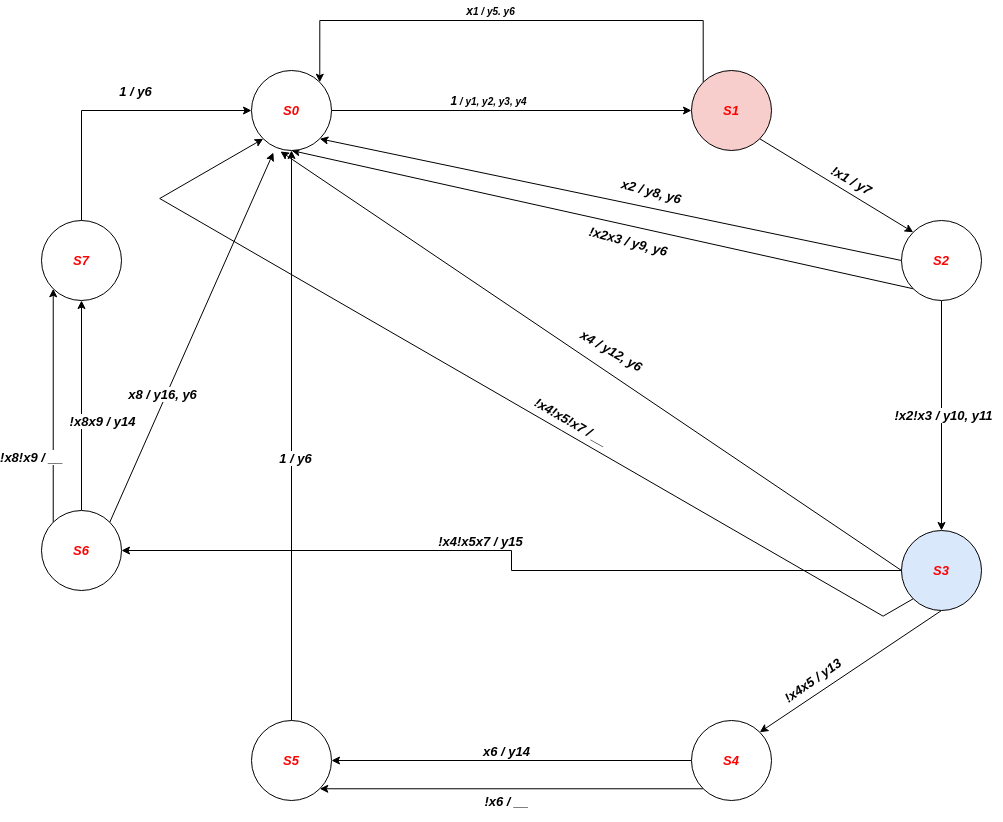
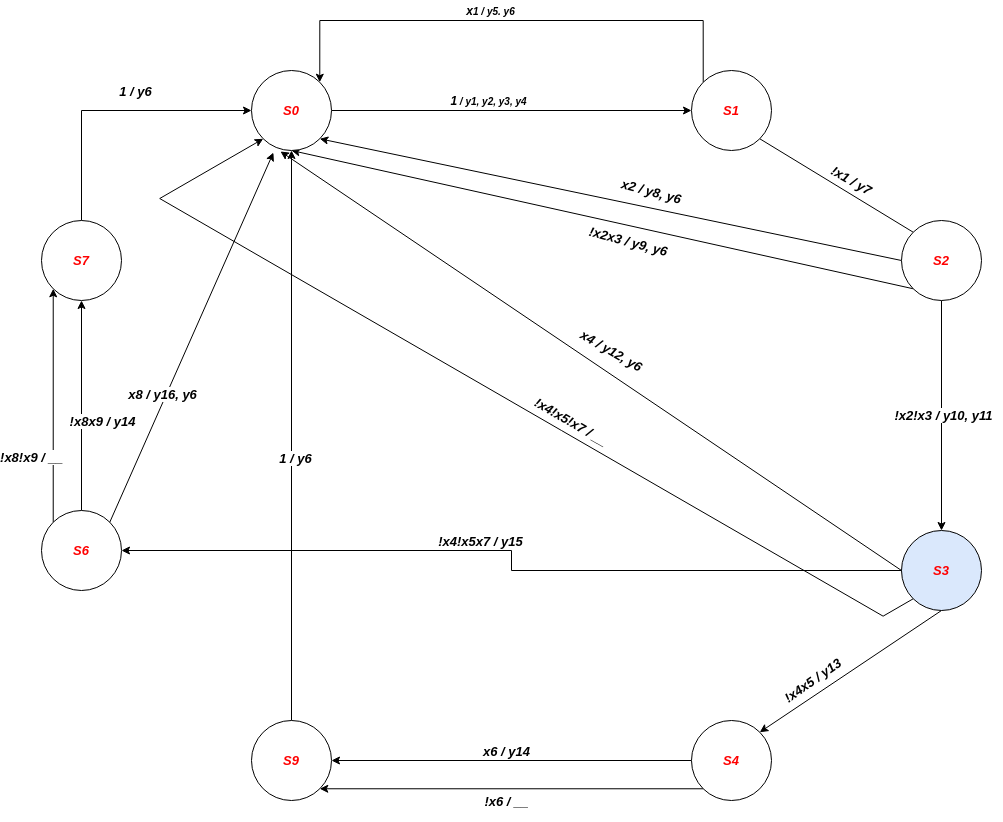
- <mxCell id="6" value="&lt;i&gt;&lt;b&gt;&lt;font color=&quot;#ff0000&quot; style=&quot;font-size: 13px;&quot;&gt;S1&lt;/font&gt;&lt;/b&gt;&lt;/i&gt;" style="ellipse;whiteSpace=wrap;html=1;aspect=fixed;fillColor=#f8cecc;" parent="1" vertex="1"><mxGeometry x="670" y="70" width="80" height="80" as="geometry" /></mxCell>
+ <mxCell id="6" value="&lt;i&gt;&lt;b&gt;&lt;font color=&quot;#ff0000&quot; style=&quot;font-size: 13px;&quot;&gt;S1&lt;/font&gt;&lt;/b&gt;&lt;/i&gt;" style="ellipse;whiteSpace=wrap;html=1;aspect=fixed;" parent="1" vertex="1"><mxGeometry x="670" y="70" width="80" height="80" as="geometry" /></mxCell>
- <mxCell id="4" style="rounded=0;orthogonalLoop=1;jettySize=auto;html=1;exitX=1;exitY=1;exitDx=0;exitDy=0;entryX=0;entryY=0;entryDx=0;entryDy=0;" parent="1" source="6" target="13" edge="1"><mxGeometry relative="1" as="geometry" /></mxCell>
+ <mxCell id="4" style="rounded=0;orthogonalLoop=1;jettySize=auto;html=1;exitX=1;exitY=1;exitDx=0;exitDy=0;entryX=0;entryY=0;entryDx=0;entryDy=0;endArrow=none;" parent="1" source="6" target="13" edge="1"><mxGeometry relative="1" as="geometry" /></mxCell>
- <mxCell id="28" value="&lt;i&gt;&lt;b&gt;&lt;font color=&quot;#ff0000&quot; style=&quot;font-size: 13px;&quot;&gt;S5&lt;/font&gt;&lt;/b&gt;&lt;/i&gt;" style="ellipse;whiteSpace=wrap;html=1;aspect=fixed;" parent="1" vertex="1"><mxGeometry x="230" y="720" width="80" height="80" as="geometry" /></mxCell>
+ <mxCell id="28" value="&lt;i&gt;&lt;b&gt;&lt;font color=&quot;#ff0000&quot; style=&quot;font-size: 13px;&quot;&gt;S9&lt;/font&gt;&lt;/b&gt;&lt;/i&gt;" style="ellipse;whiteSpace=wrap;html=1;aspect=fixed;" parent="1" vertex="1"><mxGeometry x="230" y="720" width="80" height="80" as="geometry" /></mxCell>
